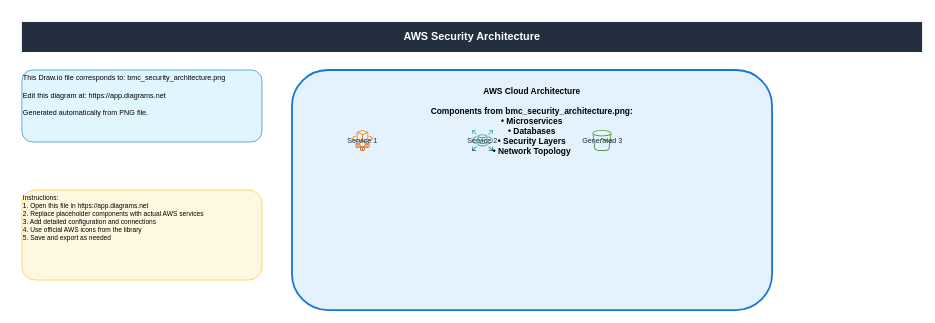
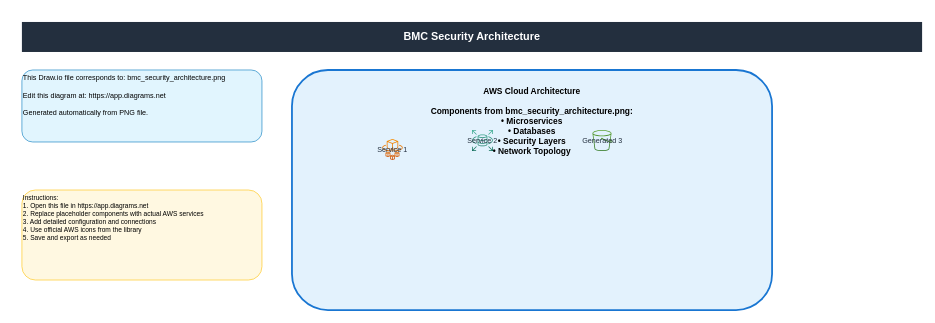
- <mxCell id="2" value="AWS Security Architecture" style="rounded=0;whiteSpace=wrap;html=1;fillColor=#232F3E;strokeColor=none;fontColor=#FFFFFF;fontSize=18;fontStyle=1;align=center;" vertex="1" parent="1"><mxGeometry x="20" y="20" width="1500" height="50" as="geometry" /></mxCell>
+ <mxCell id="2" value="BMC Security Architecture" style="rounded=0;whiteSpace=wrap;html=1;fillColor=#232F3E;strokeColor=none;fontColor=#FFFFFF;fontSize=18;fontStyle=1;align=center;" vertex="1" parent="1"><mxGeometry x="20" y="20" width="1500" height="50" as="geometry" /></mxCell>
- <mxCell id="5" value="Service 1" style="sketch=0;outlineConnect=0;fontColor=#232F3E;gradientColor=#F78E04;gradientDirection=north;fillColor=#D05C17;strokeColor=#ffffff;shape=mxgraph.aws4.fargate;" vertex="1" parent="1"><mxGeometry x="570" y="200" width="35" height="35" as="geometry" /></mxCell>
+ <mxCell id="5" value="Service 1" style="sketch=0;outlineConnect=0;fontColor=#232F3E;gradientColor=#F78E04;gradientDirection=north;fillColor=#D05C17;strokeColor=#ffffff;shape=mxgraph.aws4.fargate;" vertex="1" parent="1"><mxGeometry x="620" y="215" width="35" height="35" as="geometry" /></mxCell>
